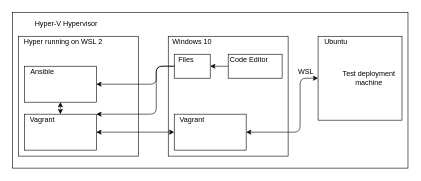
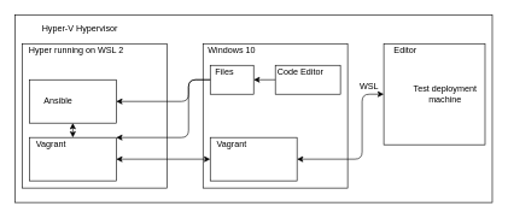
- <mxCell id="8" value="Ubuntu" style="text;html=1;strokeColor=none;fillColor=none;align=center;verticalAlign=middle;whiteSpace=wrap;rounded=0;" vertex="1" parent="1"><mxGeometry x="530" y="60" width="60" height="20" as="geometry" /></mxCell>
+ <mxCell id="8" value="Editor" style="text;html=1;strokeColor=none;fillColor=none;align=center;verticalAlign=middle;whiteSpace=wrap;rounded=0;" vertex="1" parent="1"><mxGeometry x="530" y="60" width="60" height="20" as="geometry" /></mxCell>
- <mxCell id="12" value="Ansible" style="text;html=1;strokeColor=none;fillColor=none;align=center;verticalAlign=middle;whiteSpace=wrap;rounded=0;" vertex="1" parent="1"><mxGeometry x="40" y="110" width="60" height="20" as="geometry" /></mxCell>
+ <mxCell id="12" value="Ansible" style="text;html=1;strokeColor=none;fillColor=none;align=center;verticalAlign=middle;whiteSpace=wrap;rounded=0;" vertex="1" parent="1"><mxGeometry x="50" y="130" width="60" height="20" as="geometry" /></mxCell>
